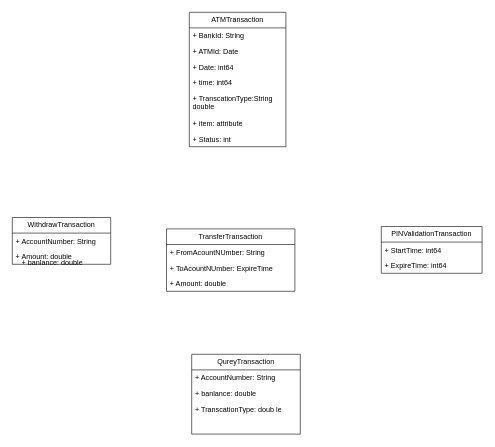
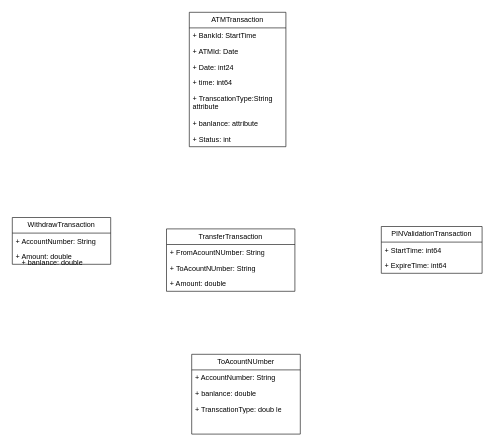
- <mxCell id="3" value="+ BankId: String" style="text;strokeColor=none;fillColor=none;align=left;verticalAlign=top;spacingLeft=4;spacingRight=4;overflow=hidden;rotatable=0;points=[[0,0.5],[1,0.5]];portConstraint=eastwest;whiteSpace=wrap;html=1;" vertex="1" parent="2"><mxGeometry y="26" width="161" height="26" as="geometry" /></mxCell>
+ <mxCell id="3" value="+ BankId: StartTime" style="text;strokeColor=none;fillColor=none;align=left;verticalAlign=top;spacingLeft=4;spacingRight=4;overflow=hidden;rotatable=0;points=[[0,0.5],[1,0.5]];portConstraint=eastwest;whiteSpace=wrap;html=1;" vertex="1" parent="2"><mxGeometry y="26" width="161" height="26" as="geometry" /></mxCell>
- <mxCell id="5" value="+ Date: int64" style="text;strokeColor=none;fillColor=none;align=left;verticalAlign=top;spacingLeft=4;spacingRight=4;overflow=hidden;rotatable=0;points=[[0,0.5],[1,0.5]];portConstraint=eastwest;whiteSpace=wrap;html=1;" vertex="1" parent="2"><mxGeometry y="78" width="161" height="26" as="geometry" /></mxCell>
+ <mxCell id="5" value="+ Date: int24" style="text;strokeColor=none;fillColor=none;align=left;verticalAlign=top;spacingLeft=4;spacingRight=4;overflow=hidden;rotatable=0;points=[[0,0.5],[1,0.5]];portConstraint=eastwest;whiteSpace=wrap;html=1;" vertex="1" parent="2"><mxGeometry y="78" width="161" height="26" as="geometry" /></mxCell>
- <mxCell id="7" value="+ TranscationType:String&amp;nbsp; double" style="text;strokeColor=none;fillColor=none;align=left;verticalAlign=top;spacingLeft=4;spacingRight=4;overflow=hidden;rotatable=0;points=[[0,0.5],[1,0.5]];portConstraint=eastwest;whiteSpace=wrap;html=1;" vertex="1" parent="2"><mxGeometry y="130" width="161" height="42" as="geometry" /></mxCell>
+ <mxCell id="7" value="+ TranscationType:String&amp;nbsp; attribute" style="text;strokeColor=none;fillColor=none;align=left;verticalAlign=top;spacingLeft=4;spacingRight=4;overflow=hidden;rotatable=0;points=[[0,0.5],[1,0.5]];portConstraint=eastwest;whiteSpace=wrap;html=1;" vertex="1" parent="2"><mxGeometry y="130" width="161" height="42" as="geometry" /></mxCell>
- <mxCell id="8" value="+ item: attribute" style="text;strokeColor=none;fillColor=none;align=left;verticalAlign=top;spacingLeft=4;spacingRight=4;overflow=hidden;rotatable=0;points=[[0,0.5],[1,0.5]];portConstraint=eastwest;whiteSpace=wrap;html=1;" vertex="1" parent="2"><mxGeometry y="172" width="161" height="26" as="geometry" /></mxCell>
+ <mxCell id="8" value="+ banlance: attribute" style="text;strokeColor=none;fillColor=none;align=left;verticalAlign=top;spacingLeft=4;spacingRight=4;overflow=hidden;rotatable=0;points=[[0,0.5],[1,0.5]];portConstraint=eastwest;whiteSpace=wrap;html=1;" vertex="1" parent="2"><mxGeometry y="172" width="161" height="26" as="geometry" /></mxCell>
- <mxCell id="19" value="+ ToAcountNUmber: ExpireTime" style="text;strokeColor=none;fillColor=none;align=left;verticalAlign=top;spacingLeft=4;spacingRight=4;overflow=hidden;rotatable=0;points=[[0,0.5],[1,0.5]];portConstraint=eastwest;whiteSpace=wrap;html=1;" vertex="1" parent="17"><mxGeometry y="52" width="214" height="26" as="geometry" /></mxCell>
+ <mxCell id="19" value="+ ToAcountNUmber: String" style="text;strokeColor=none;fillColor=none;align=left;verticalAlign=top;spacingLeft=4;spacingRight=4;overflow=hidden;rotatable=0;points=[[0,0.5],[1,0.5]];portConstraint=eastwest;whiteSpace=wrap;html=1;" vertex="1" parent="17"><mxGeometry y="52" width="214" height="26" as="geometry" /></mxCell>
- <mxCell id="13" value="QureyTransaction" style="swimlane;fontStyle=0;childLayout=stackLayout;horizontal=1;startSize=26;fillColor=none;horizontalStack=0;resizeParent=1;resizeParentMax=0;resizeLast=0;collapsible=1;marginBottom=0;whiteSpace=wrap;html=1;flipH=1;" vertex="1" parent="1"><mxGeometry x="319" y="590" width="181" height="133" as="geometry" /></mxCell>
+ <mxCell id="13" value="ToAcountNUmber" style="swimlane;fontStyle=0;childLayout=stackLayout;horizontal=1;startSize=26;fillColor=none;horizontalStack=0;resizeParent=1;resizeParentMax=0;resizeLast=0;collapsible=1;marginBottom=0;whiteSpace=wrap;html=1;flipH=1;" vertex="1" parent="1"><mxGeometry x="319" y="590" width="181" height="133" as="geometry" /></mxCell>
